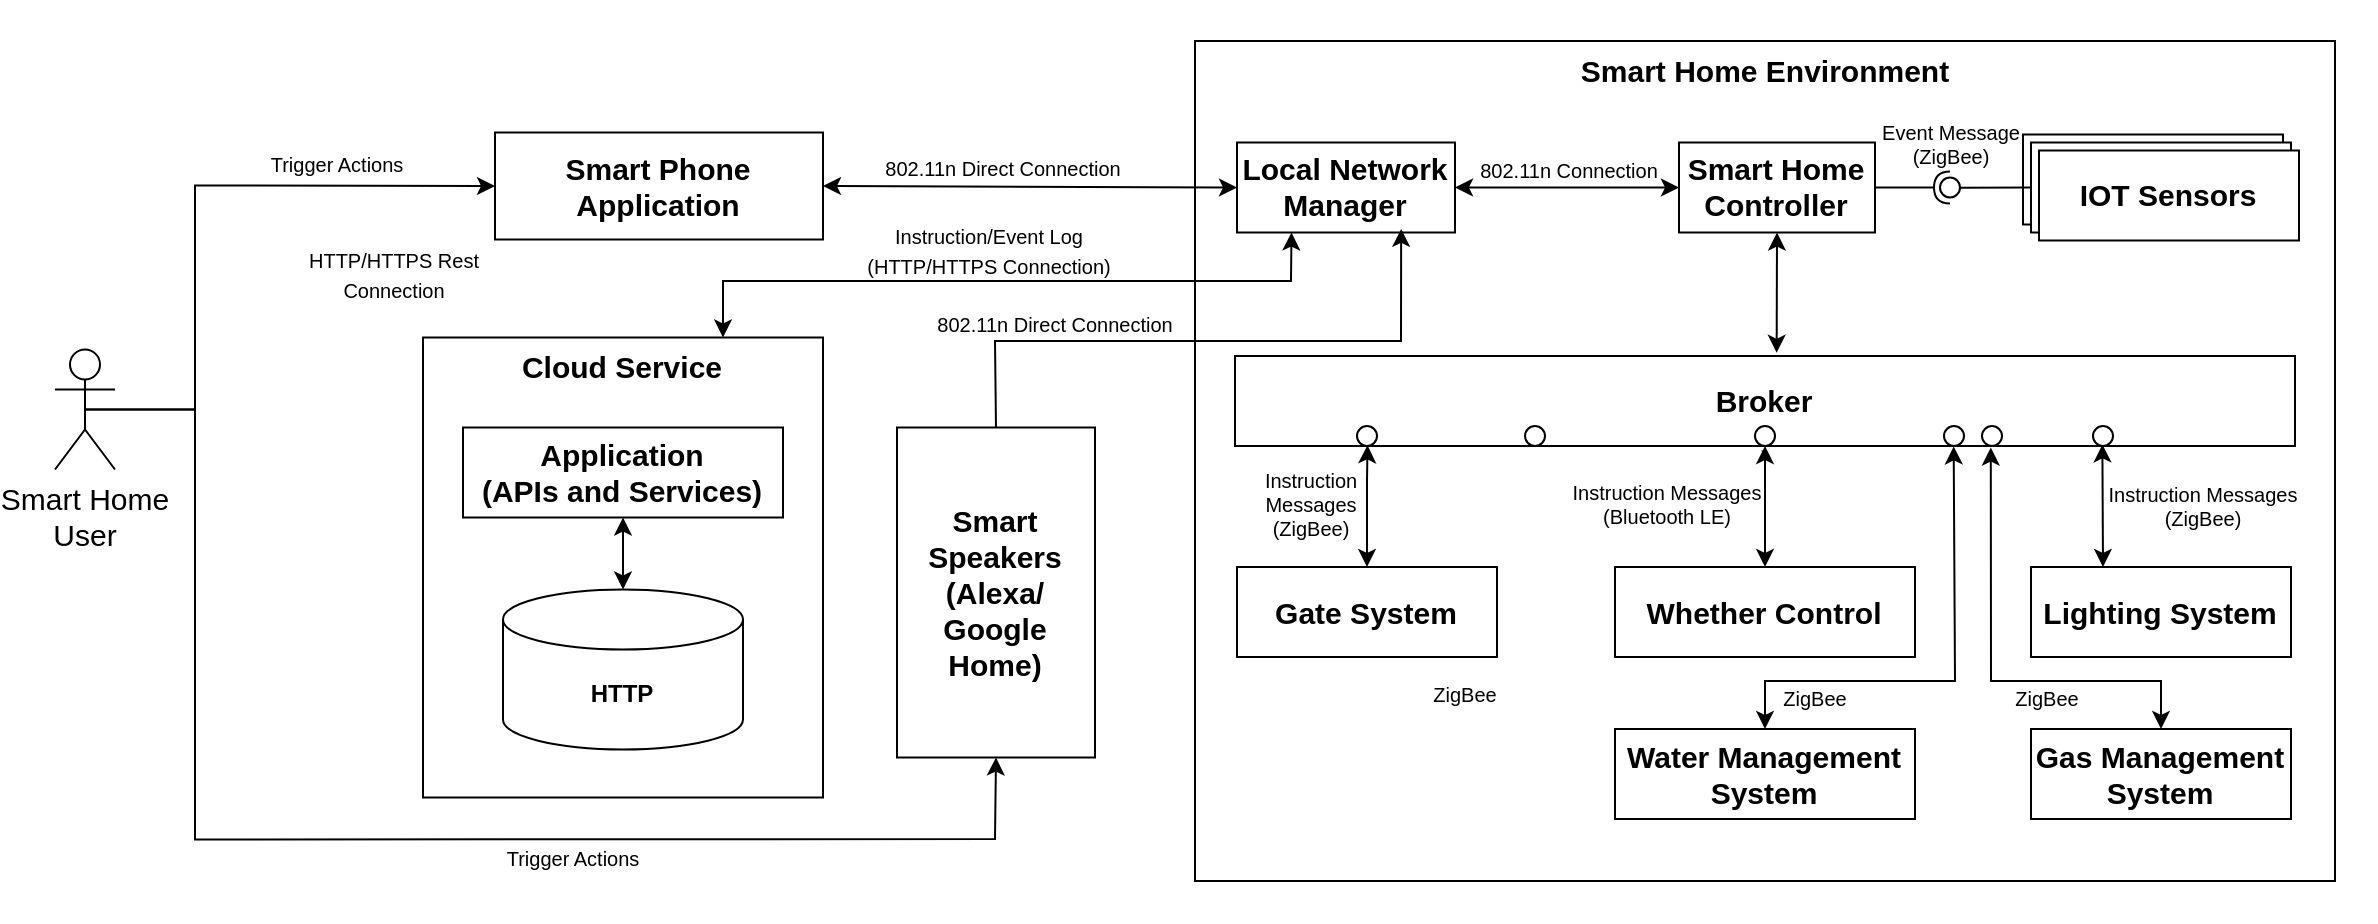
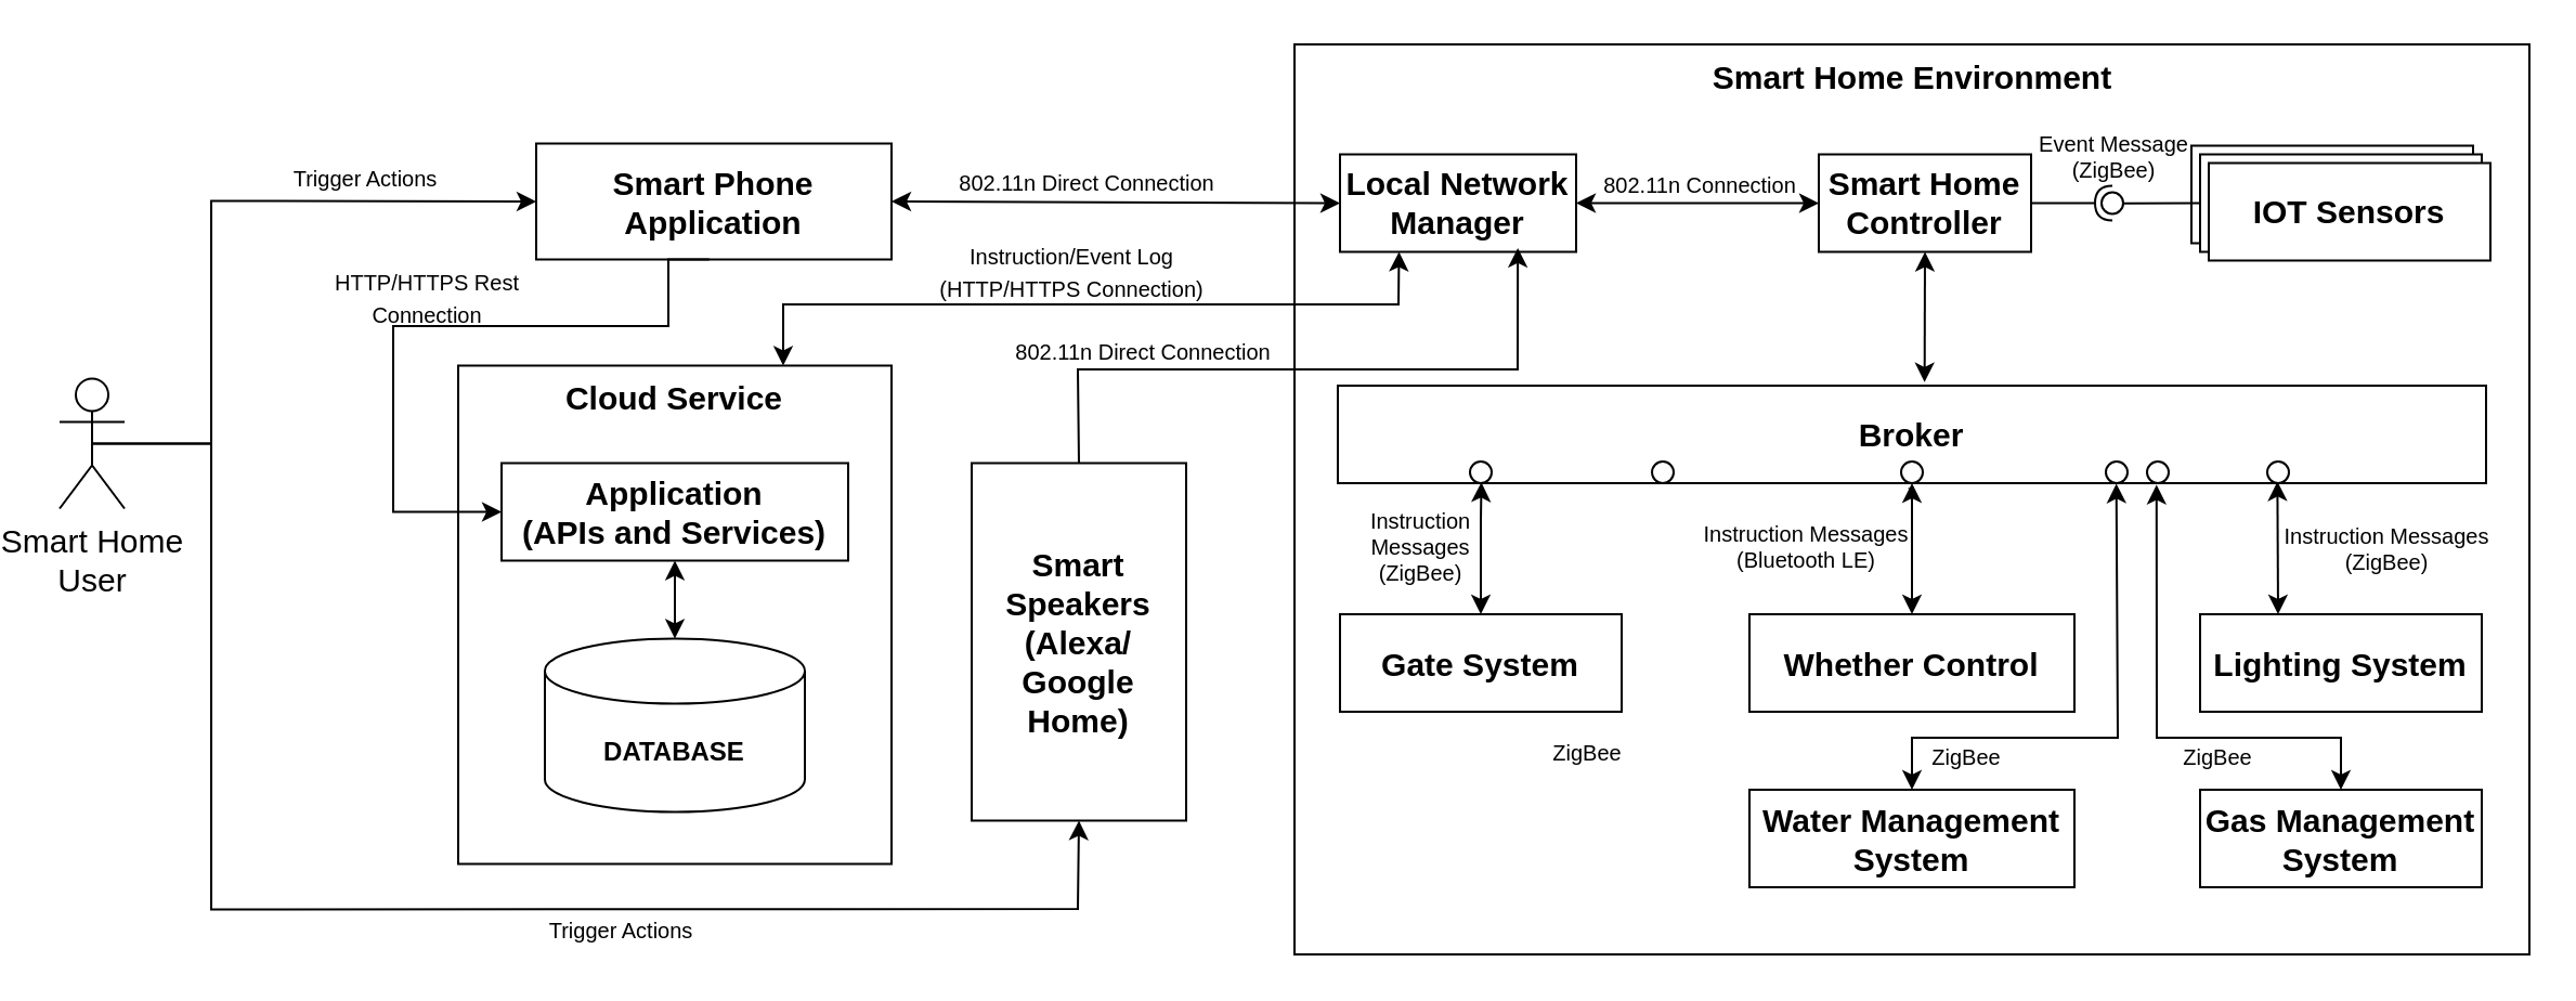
+ <mxCell id="11" style="edgeStyle=orthogonalEdgeStyle;rounded=0;orthogonalLoop=1;jettySize=auto;html=1;exitX=0.487;exitY=1.001;exitDx=0;exitDy=0;entryX=0;entryY=0.5;entryDx=0;entryDy=0;exitPerimeter=0;" parent="1" source="6" target="10" edge="1"><mxGeometry relative="1" as="geometry"><Array as="points"><mxPoint x="301" y="119" /><mxPoint x="301" y="150" /><mxPoint x="174" y="150" /><mxPoint x="174" y="236" /><mxPoint x="224" y="236" /></Array></mxGeometry></mxCell>
- <mxCell id="9" value="&lt;b&gt;HTTP&lt;/b&gt;" style="shape=cylinder3;whiteSpace=wrap;html=1;boundedLbl=1;backgroundOutline=1;size=15;" parent="1" vertex="1"><mxGeometry x="244" y="294.25" width="120" height="80" as="geometry" /></mxCell>
+ <mxCell id="9" value="&lt;b&gt;DATABASE&lt;/b&gt;" style="shape=cylinder3;whiteSpace=wrap;html=1;boundedLbl=1;backgroundOutline=1;size=15;" parent="1" vertex="1"><mxGeometry x="244" y="294.25" width="120" height="80" as="geometry" /></mxCell>
